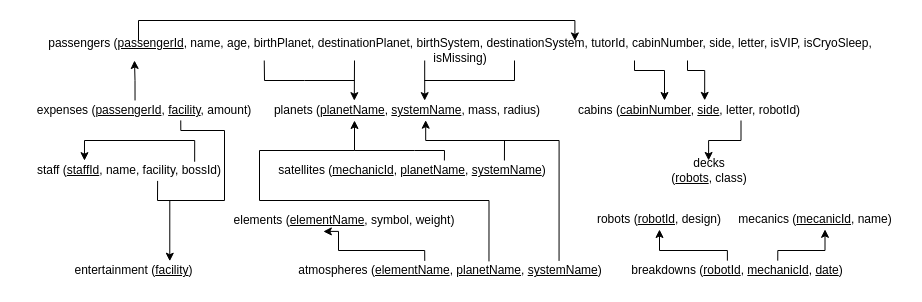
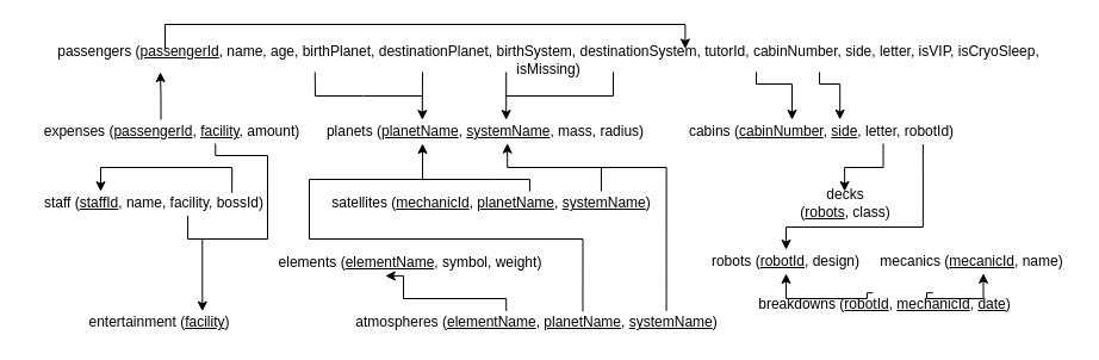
+ <mxCell id="5" style="edgeStyle=orthogonalEdgeStyle;rounded=0;orthogonalLoop=1;jettySize=auto;html=1;exitX=0.869;exitY=1.028;exitDx=0;exitDy=0;entryX=0.5;entryY=0;entryDx=0;entryDy=0;exitPerimeter=0;" edge="1" parent="1" source="7" target="2"><mxGeometry relative="1" as="geometry"><Array as="points"><mxPoint x="774" y="190" /><mxPoint x="659" y="190" /></Array></mxGeometry></mxCell>
- <mxCell id="14" value="breakdowns (&lt;u&gt;robotId&lt;/u&gt;, &lt;u&gt;mechanicId&lt;/u&gt;, &lt;u&gt;date&lt;/u&gt;)" style="text;html=1;align=center;verticalAlign=middle;whiteSpace=wrap;rounded=0;" vertex="1" parent="1"><mxGeometry x="627" y="260" width="220" height="20" as="geometry" /></mxCell>
+ <mxCell id="14" value="breakdowns (&lt;u&gt;robotId&lt;/u&gt;, &lt;u&gt;mechanicId&lt;/u&gt;, &lt;u&gt;date&lt;/u&gt;)" style="text;html=1;align=center;verticalAlign=middle;whiteSpace=wrap;rounded=0;" vertex="1" parent="1"><mxGeometry x="632" y="245" width="220" height="20" as="geometry" /></mxCell>
